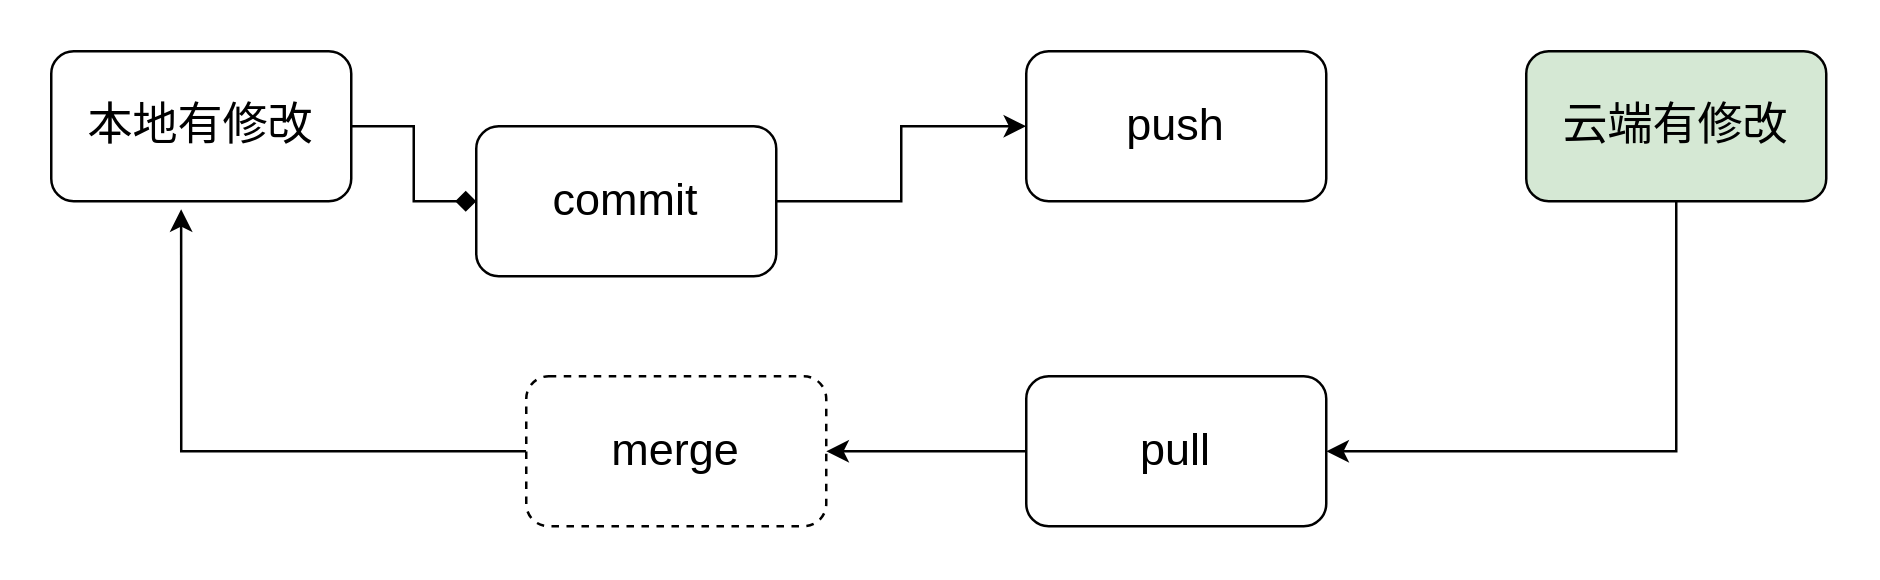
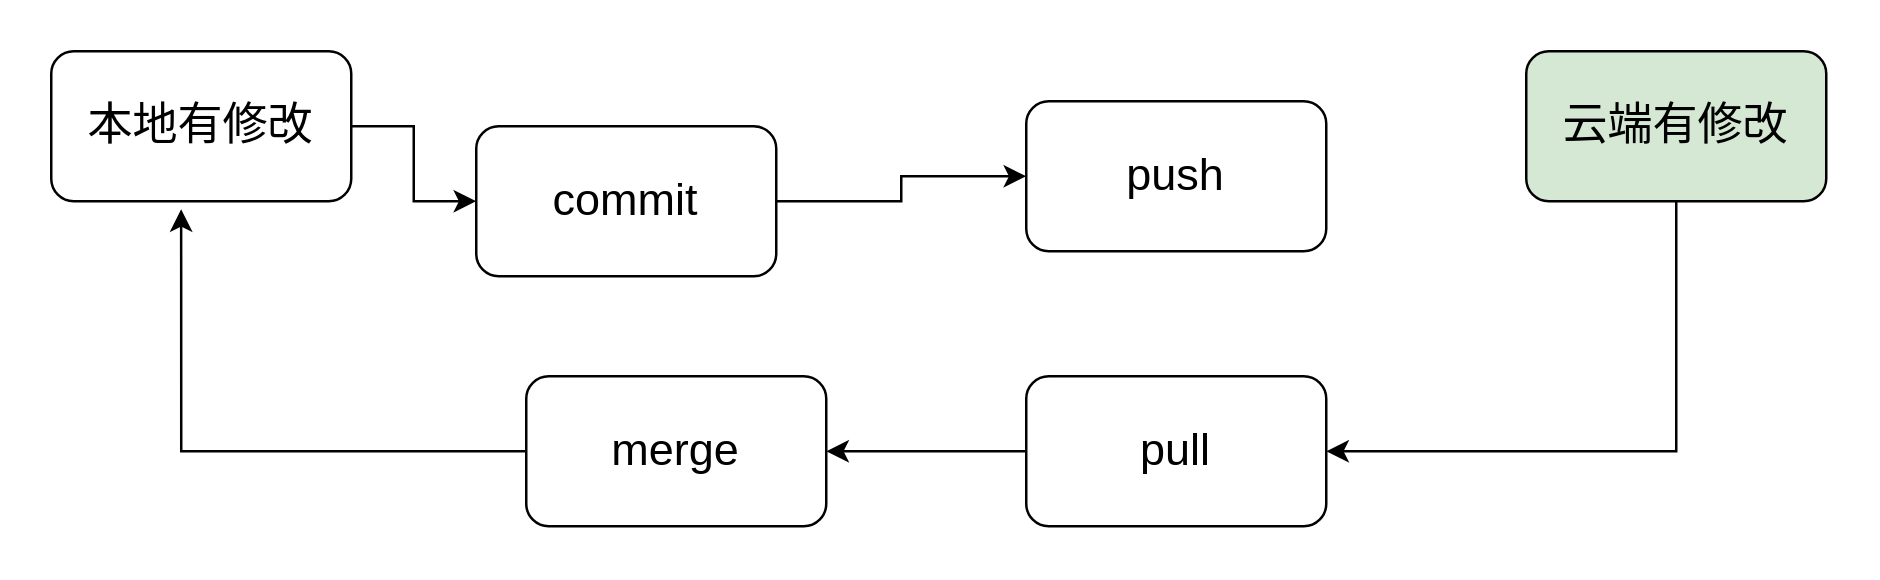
- <mxCell id="6" value="&lt;font style=&quot;font-size: 18px&quot;&gt;push&lt;/font&gt;" style="whiteSpace=wrap;html=1;rounded=1;" vertex="1" parent="1"><mxGeometry x="410" y="20" width="120" height="60" as="geometry" /></mxCell>
+ <mxCell id="6" value="&lt;font style=&quot;font-size: 18px&quot;&gt;push&lt;/font&gt;" style="whiteSpace=wrap;html=1;rounded=1;" vertex="1" parent="1"><mxGeometry x="410" y="40" width="120" height="60" as="geometry" /></mxCell>
- <mxCell id="2" value="" style="edgeStyle=orthogonalEdgeStyle;rounded=0;orthogonalLoop=1;jettySize=auto;html=1;endArrow=diamond;" edge="1" parent="1" source="3" target="5"><mxGeometry relative="1" as="geometry" /></mxCell>
+ <mxCell id="2" value="" style="edgeStyle=orthogonalEdgeStyle;rounded=0;orthogonalLoop=1;jettySize=auto;html=1;" edge="1" parent="1" source="3" target="5"><mxGeometry relative="1" as="geometry" /></mxCell>
- <mxCell id="10" value="&lt;font style=&quot;font-size: 18px&quot;&gt;merge&lt;/font&gt;" style="whiteSpace=wrap;html=1;rounded=1;dashed=1;" vertex="1" parent="1"><mxGeometry x="210" y="150" width="120" height="60" as="geometry" /></mxCell>
+ <mxCell id="10" value="&lt;font style=&quot;font-size: 18px&quot;&gt;merge&lt;/font&gt;" style="whiteSpace=wrap;html=1;rounded=1;" vertex="1" parent="1"><mxGeometry x="210" y="150" width="120" height="60" as="geometry" /></mxCell>
